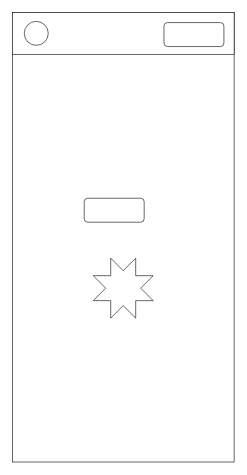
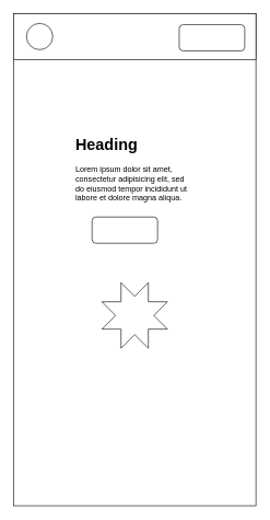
+ <mxCell id="6" value="&lt;h1&gt;Heading&lt;/h1&gt;&lt;p&gt;Lorem ipsum dolor sit amet, consectetur adipisicing elit, sed do eiusmod tempor incididunt ut labore et dolore magna aliqua.&lt;/p&gt;" style="text;html=1;strokeColor=none;fillColor=none;spacing=5;spacingTop=-20;whiteSpace=wrap;overflow=hidden;rounded=0;" parent="1" vertex="1"><mxGeometry x="110" y="200" width="190" height="120" as="geometry" /></mxCell>
